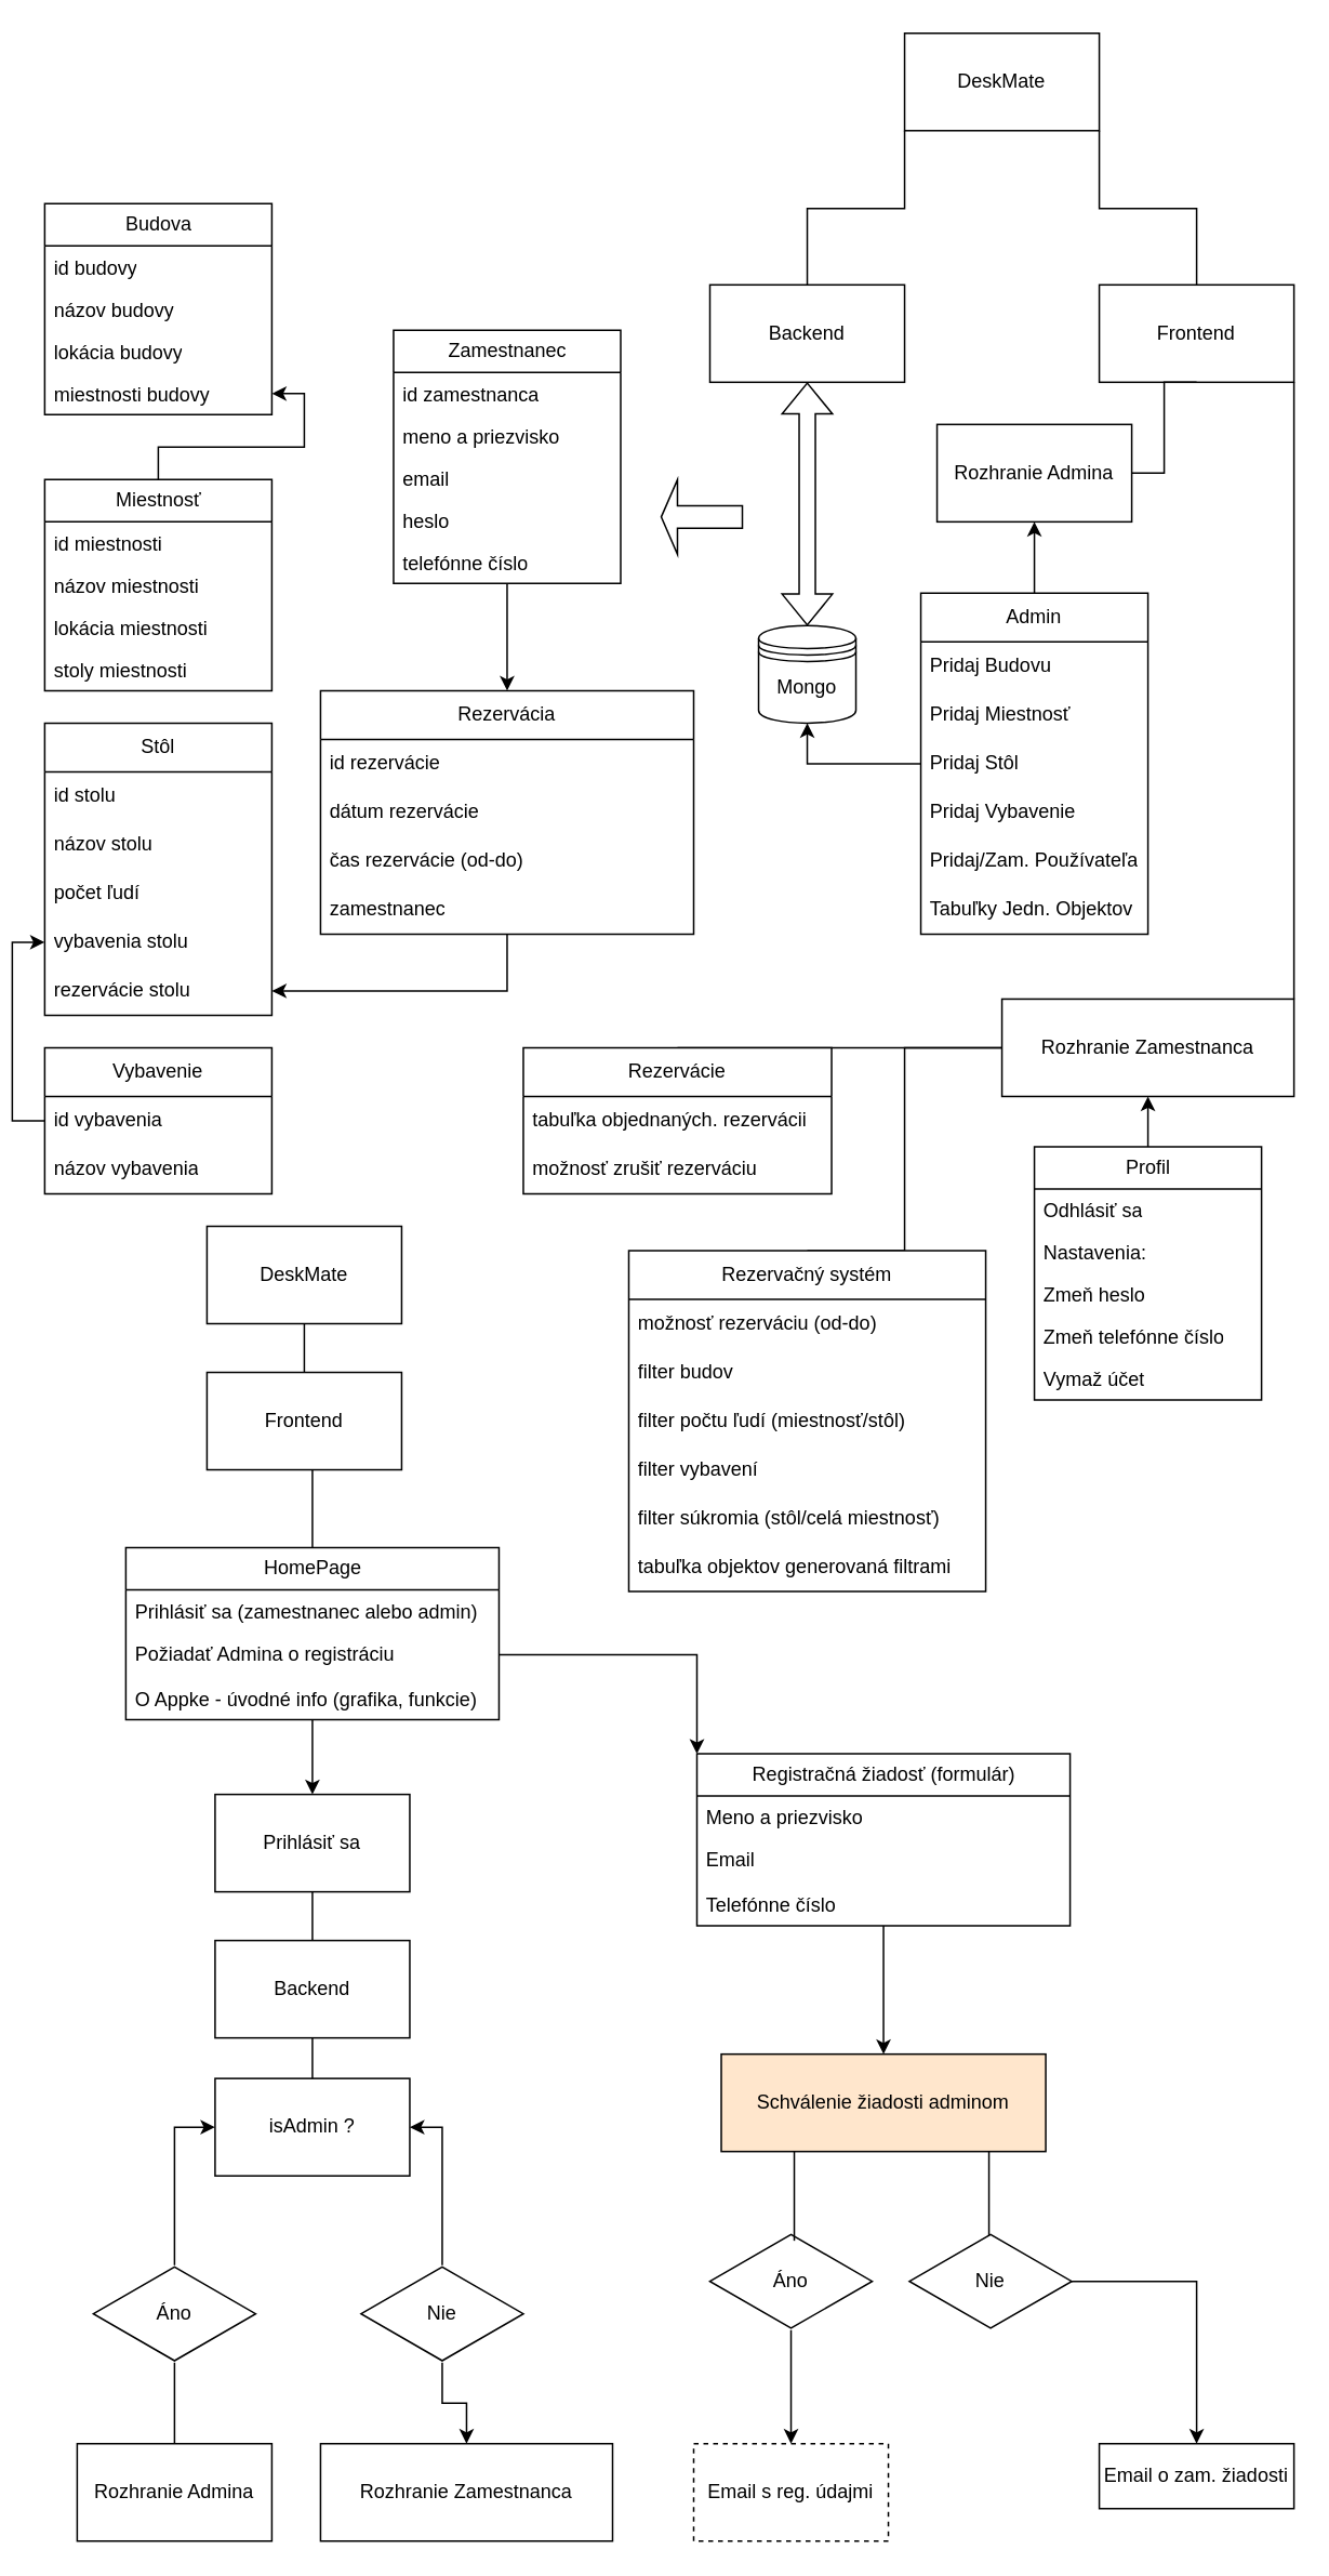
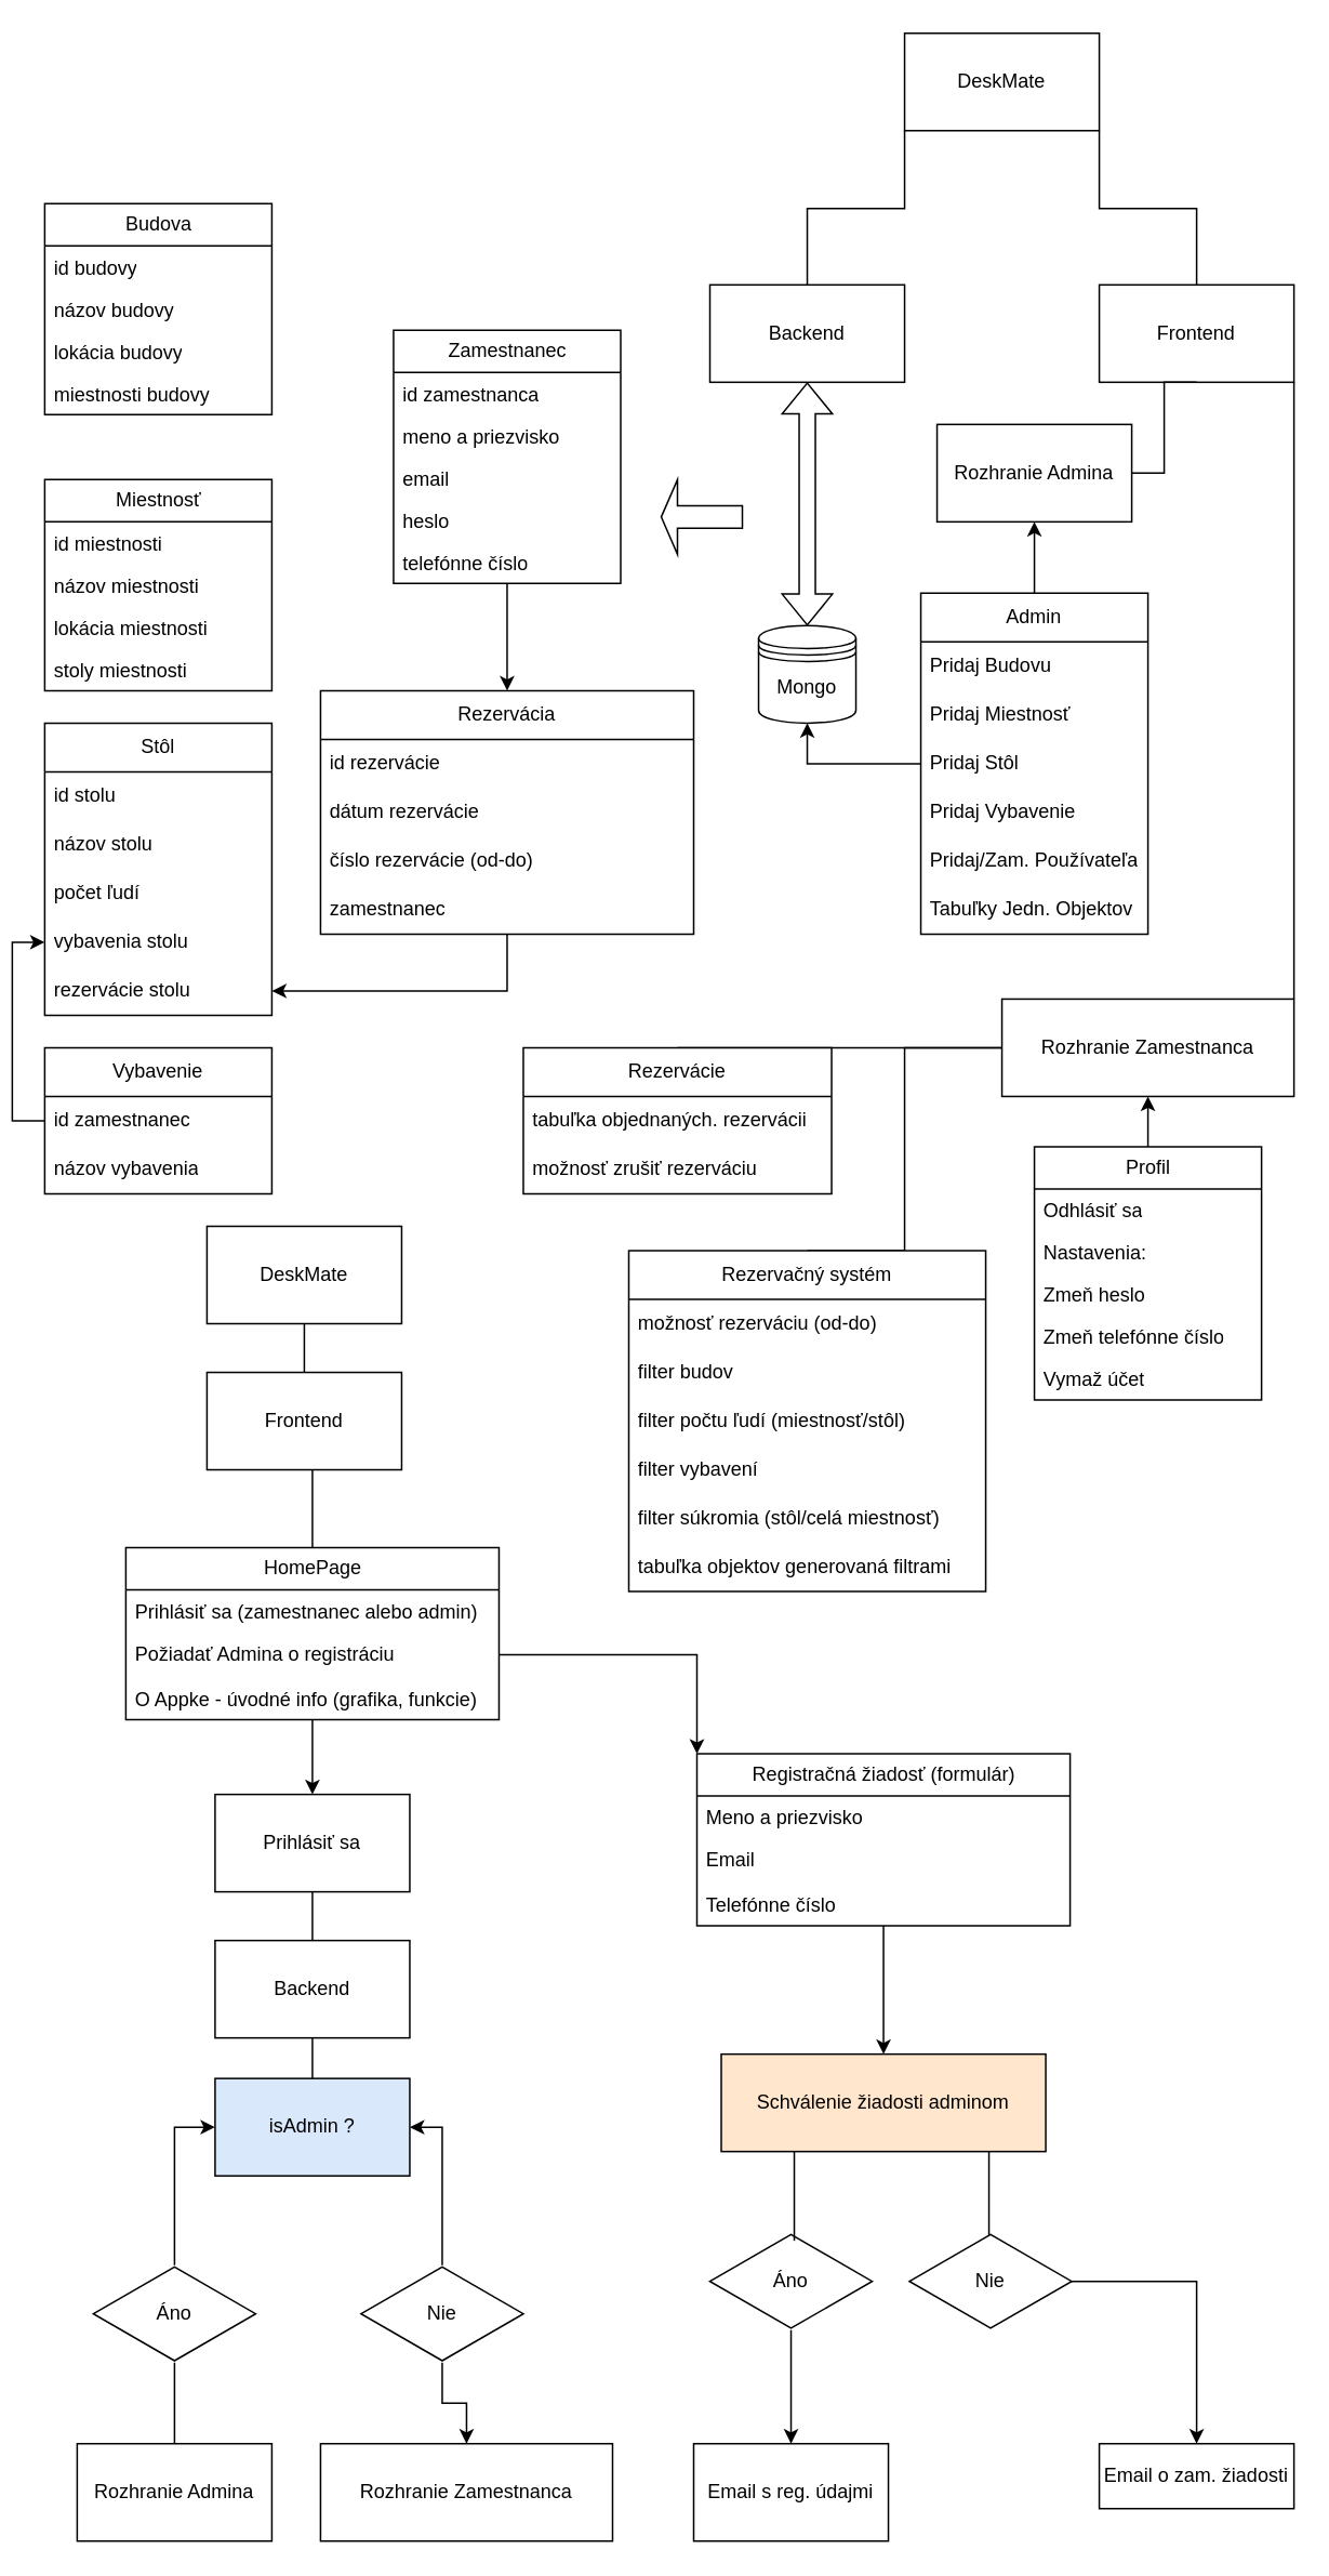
- <mxCell id="24" style="edgeStyle=orthogonalEdgeStyle;rounded=0;orthogonalLoop=1;jettySize=auto;html=1;entryX=1;entryY=0.5;entryDx=0;entryDy=0;" parent="1" source="25" target="29" edge="1"><mxGeometry relative="1" as="geometry" /></mxCell>
- <mxCell id="112" value="čas rezervácie (od-do)" style="text;strokeColor=none;fillColor=none;align=left;verticalAlign=middle;spacingLeft=4;spacingRight=4;overflow=hidden;points=[[0,0.5],[1,0.5]];portConstraint=eastwest;rotatable=0;whiteSpace=wrap;html=1;" parent="109" vertex="1"><mxGeometry y="90" width="230" height="30" as="geometry" /></mxCell>
+ <mxCell id="112" value="číslo rezervácie (od-do)" style="text;strokeColor=none;fillColor=none;align=left;verticalAlign=middle;spacingLeft=4;spacingRight=4;overflow=hidden;points=[[0,0.5],[1,0.5]];portConstraint=eastwest;rotatable=0;whiteSpace=wrap;html=1;" parent="109" vertex="1"><mxGeometry y="90" width="230" height="30" as="geometry" /></mxCell>
- <mxCell id="106" value="id vybavenia" style="text;strokeColor=none;fillColor=none;align=left;verticalAlign=middle;spacingLeft=4;spacingRight=4;overflow=hidden;points=[[0,0.5],[1,0.5]];portConstraint=eastwest;rotatable=0;whiteSpace=wrap;html=1;" parent="105" vertex="1"><mxGeometry y="30" width="140" height="30" as="geometry" /></mxCell>
+ <mxCell id="106" value="id zamestnanec" style="text;strokeColor=none;fillColor=none;align=left;verticalAlign=middle;spacingLeft=4;spacingRight=4;overflow=hidden;points=[[0,0.5],[1,0.5]];portConstraint=eastwest;rotatable=0;whiteSpace=wrap;html=1;" parent="105" vertex="1"><mxGeometry y="30" width="140" height="30" as="geometry" /></mxCell>
- <mxCell id="86" value="isAdmin ?" style="whiteSpace=wrap;html=1;align=center;treeFolding=1;treeMoving=1;newEdgeStyle={&quot;edgeStyle&quot;:&quot;elbowEdgeStyle&quot;,&quot;startArrow&quot;:&quot;none&quot;,&quot;endArrow&quot;:&quot;none&quot;};" parent="1" vertex="1"><mxGeometry x="125" y="1280" width="120" height="60" as="geometry" /></mxCell>
+ <mxCell id="86" value="isAdmin ?" style="whiteSpace=wrap;html=1;align=center;treeFolding=1;treeMoving=1;newEdgeStyle={&quot;edgeStyle&quot;:&quot;elbowEdgeStyle&quot;,&quot;startArrow&quot;:&quot;none&quot;,&quot;endArrow&quot;:&quot;none&quot;};fillColor=#dae8fc;" parent="1" vertex="1"><mxGeometry x="125" y="1280" width="120" height="60" as="geometry" /></mxCell>
- <mxCell id="78" value="Email s reg. údajmi" style="whiteSpace=wrap;html=1;align=center;treeFolding=1;treeMoving=1;newEdgeStyle={&quot;edgeStyle&quot;:&quot;elbowEdgeStyle&quot;,&quot;startArrow&quot;:&quot;none&quot;,&quot;endArrow&quot;:&quot;none&quot;};dashed=1;" parent="1" vertex="1"><mxGeometry x="420" y="1505" width="120" height="60" as="geometry" /></mxCell>
+ <mxCell id="78" value="Email s reg. údajmi" style="whiteSpace=wrap;html=1;align=center;treeFolding=1;treeMoving=1;newEdgeStyle={&quot;edgeStyle&quot;:&quot;elbowEdgeStyle&quot;,&quot;startArrow&quot;:&quot;none&quot;,&quot;endArrow&quot;:&quot;none&quot;};" parent="1" vertex="1"><mxGeometry x="420" y="1505" width="120" height="60" as="geometry" /></mxCell>
